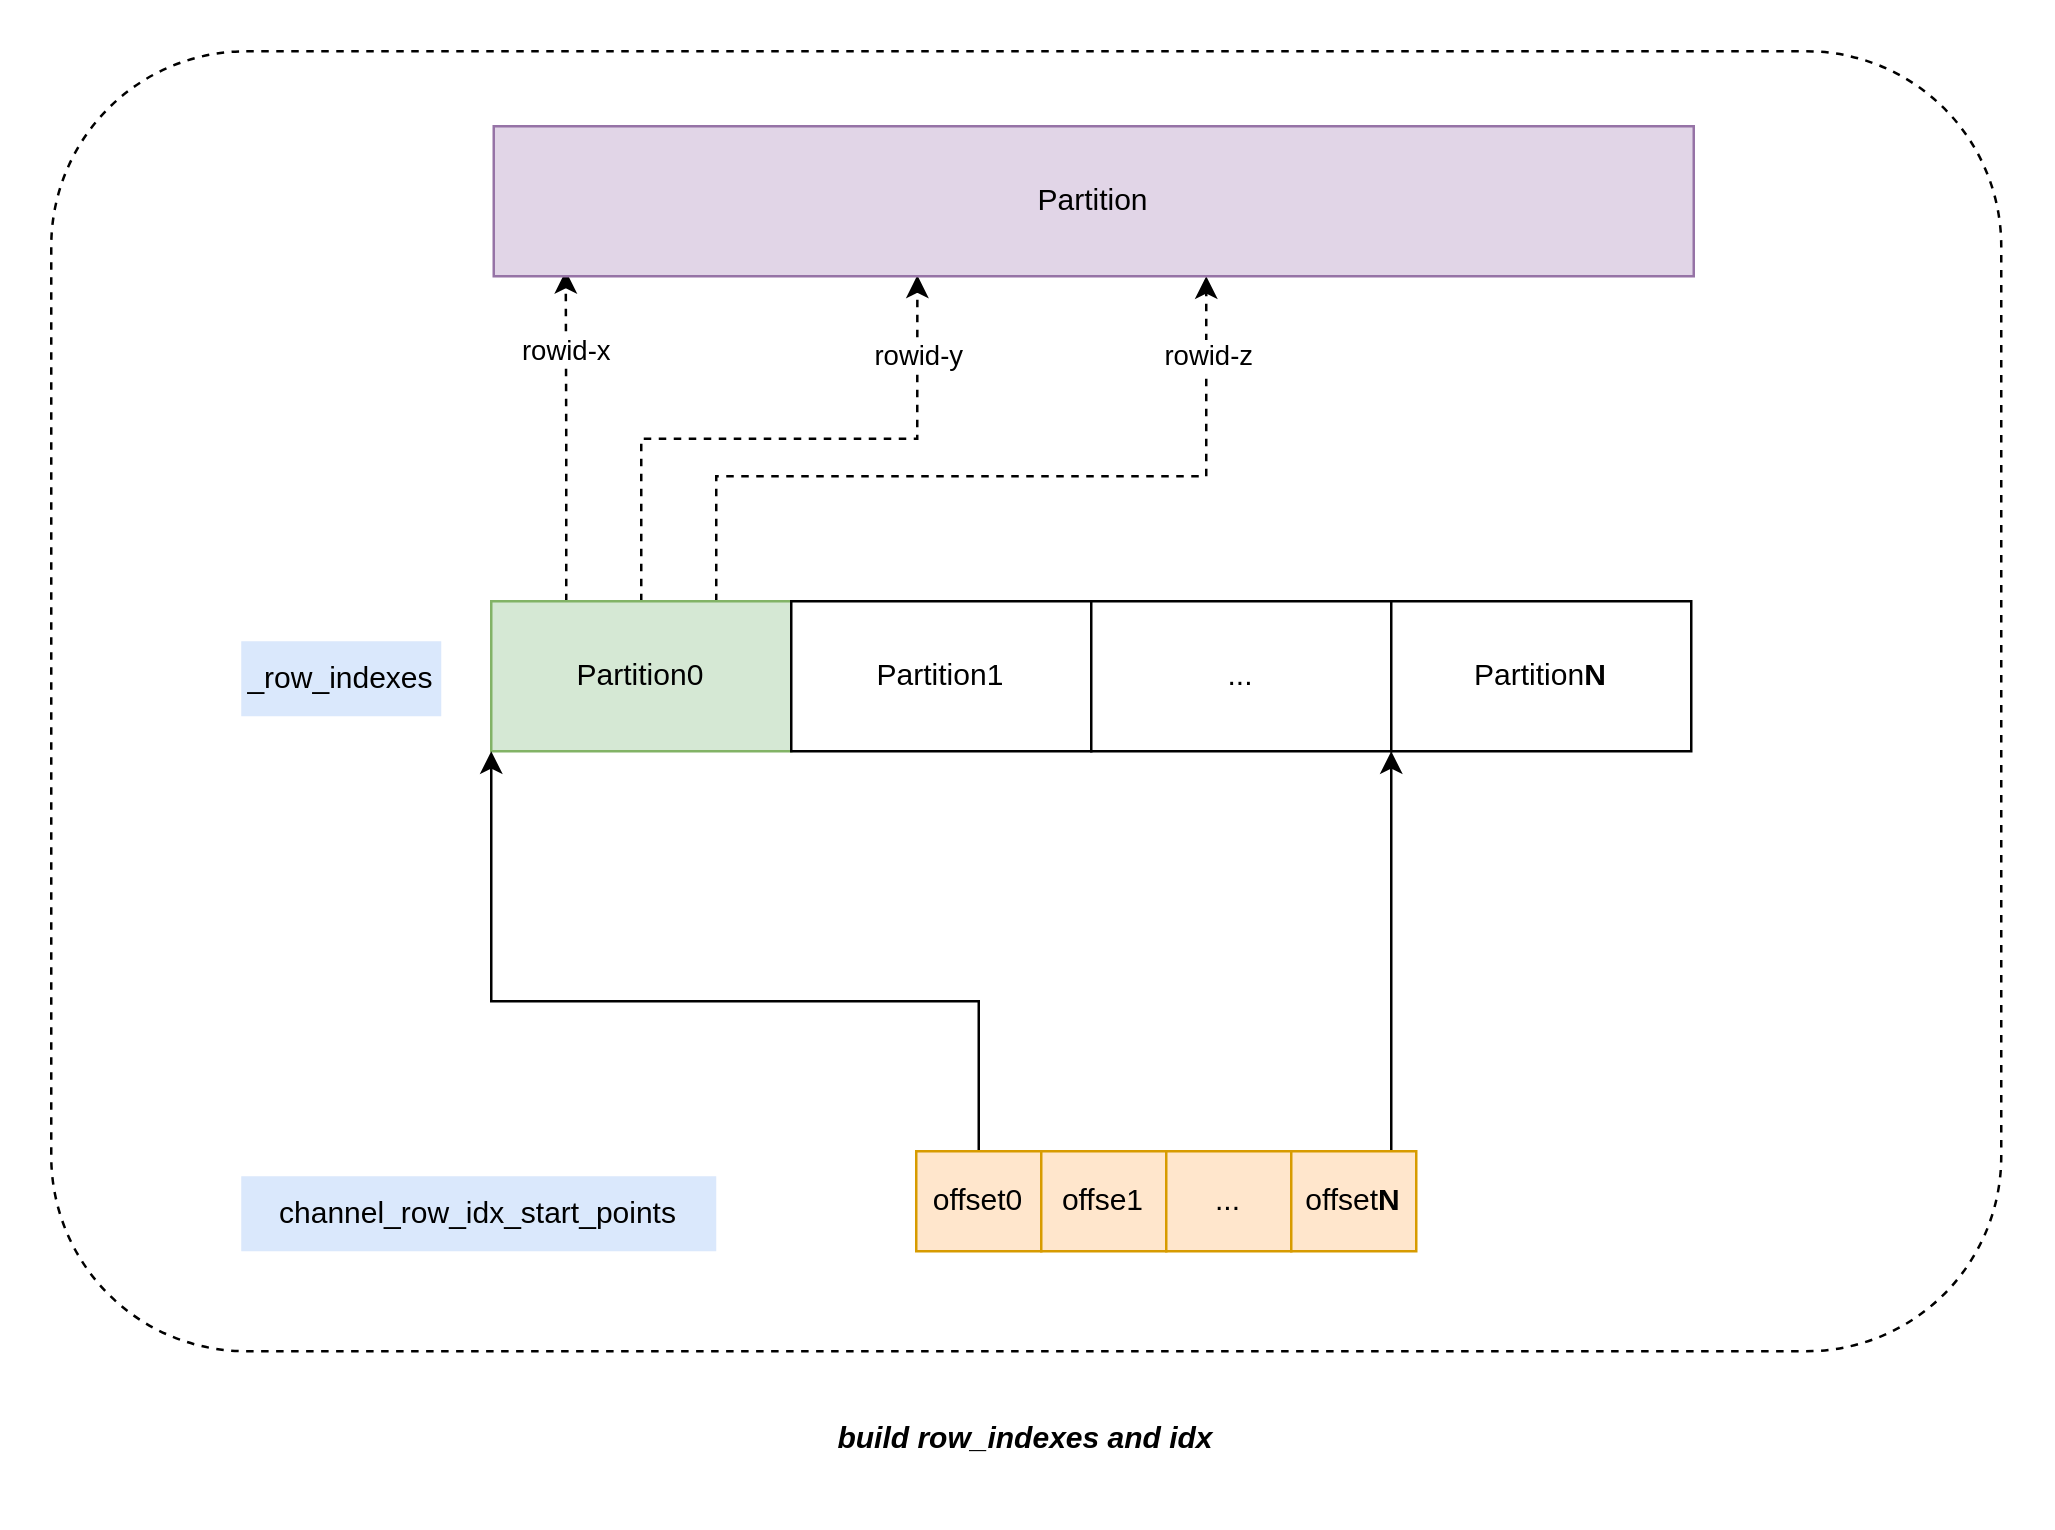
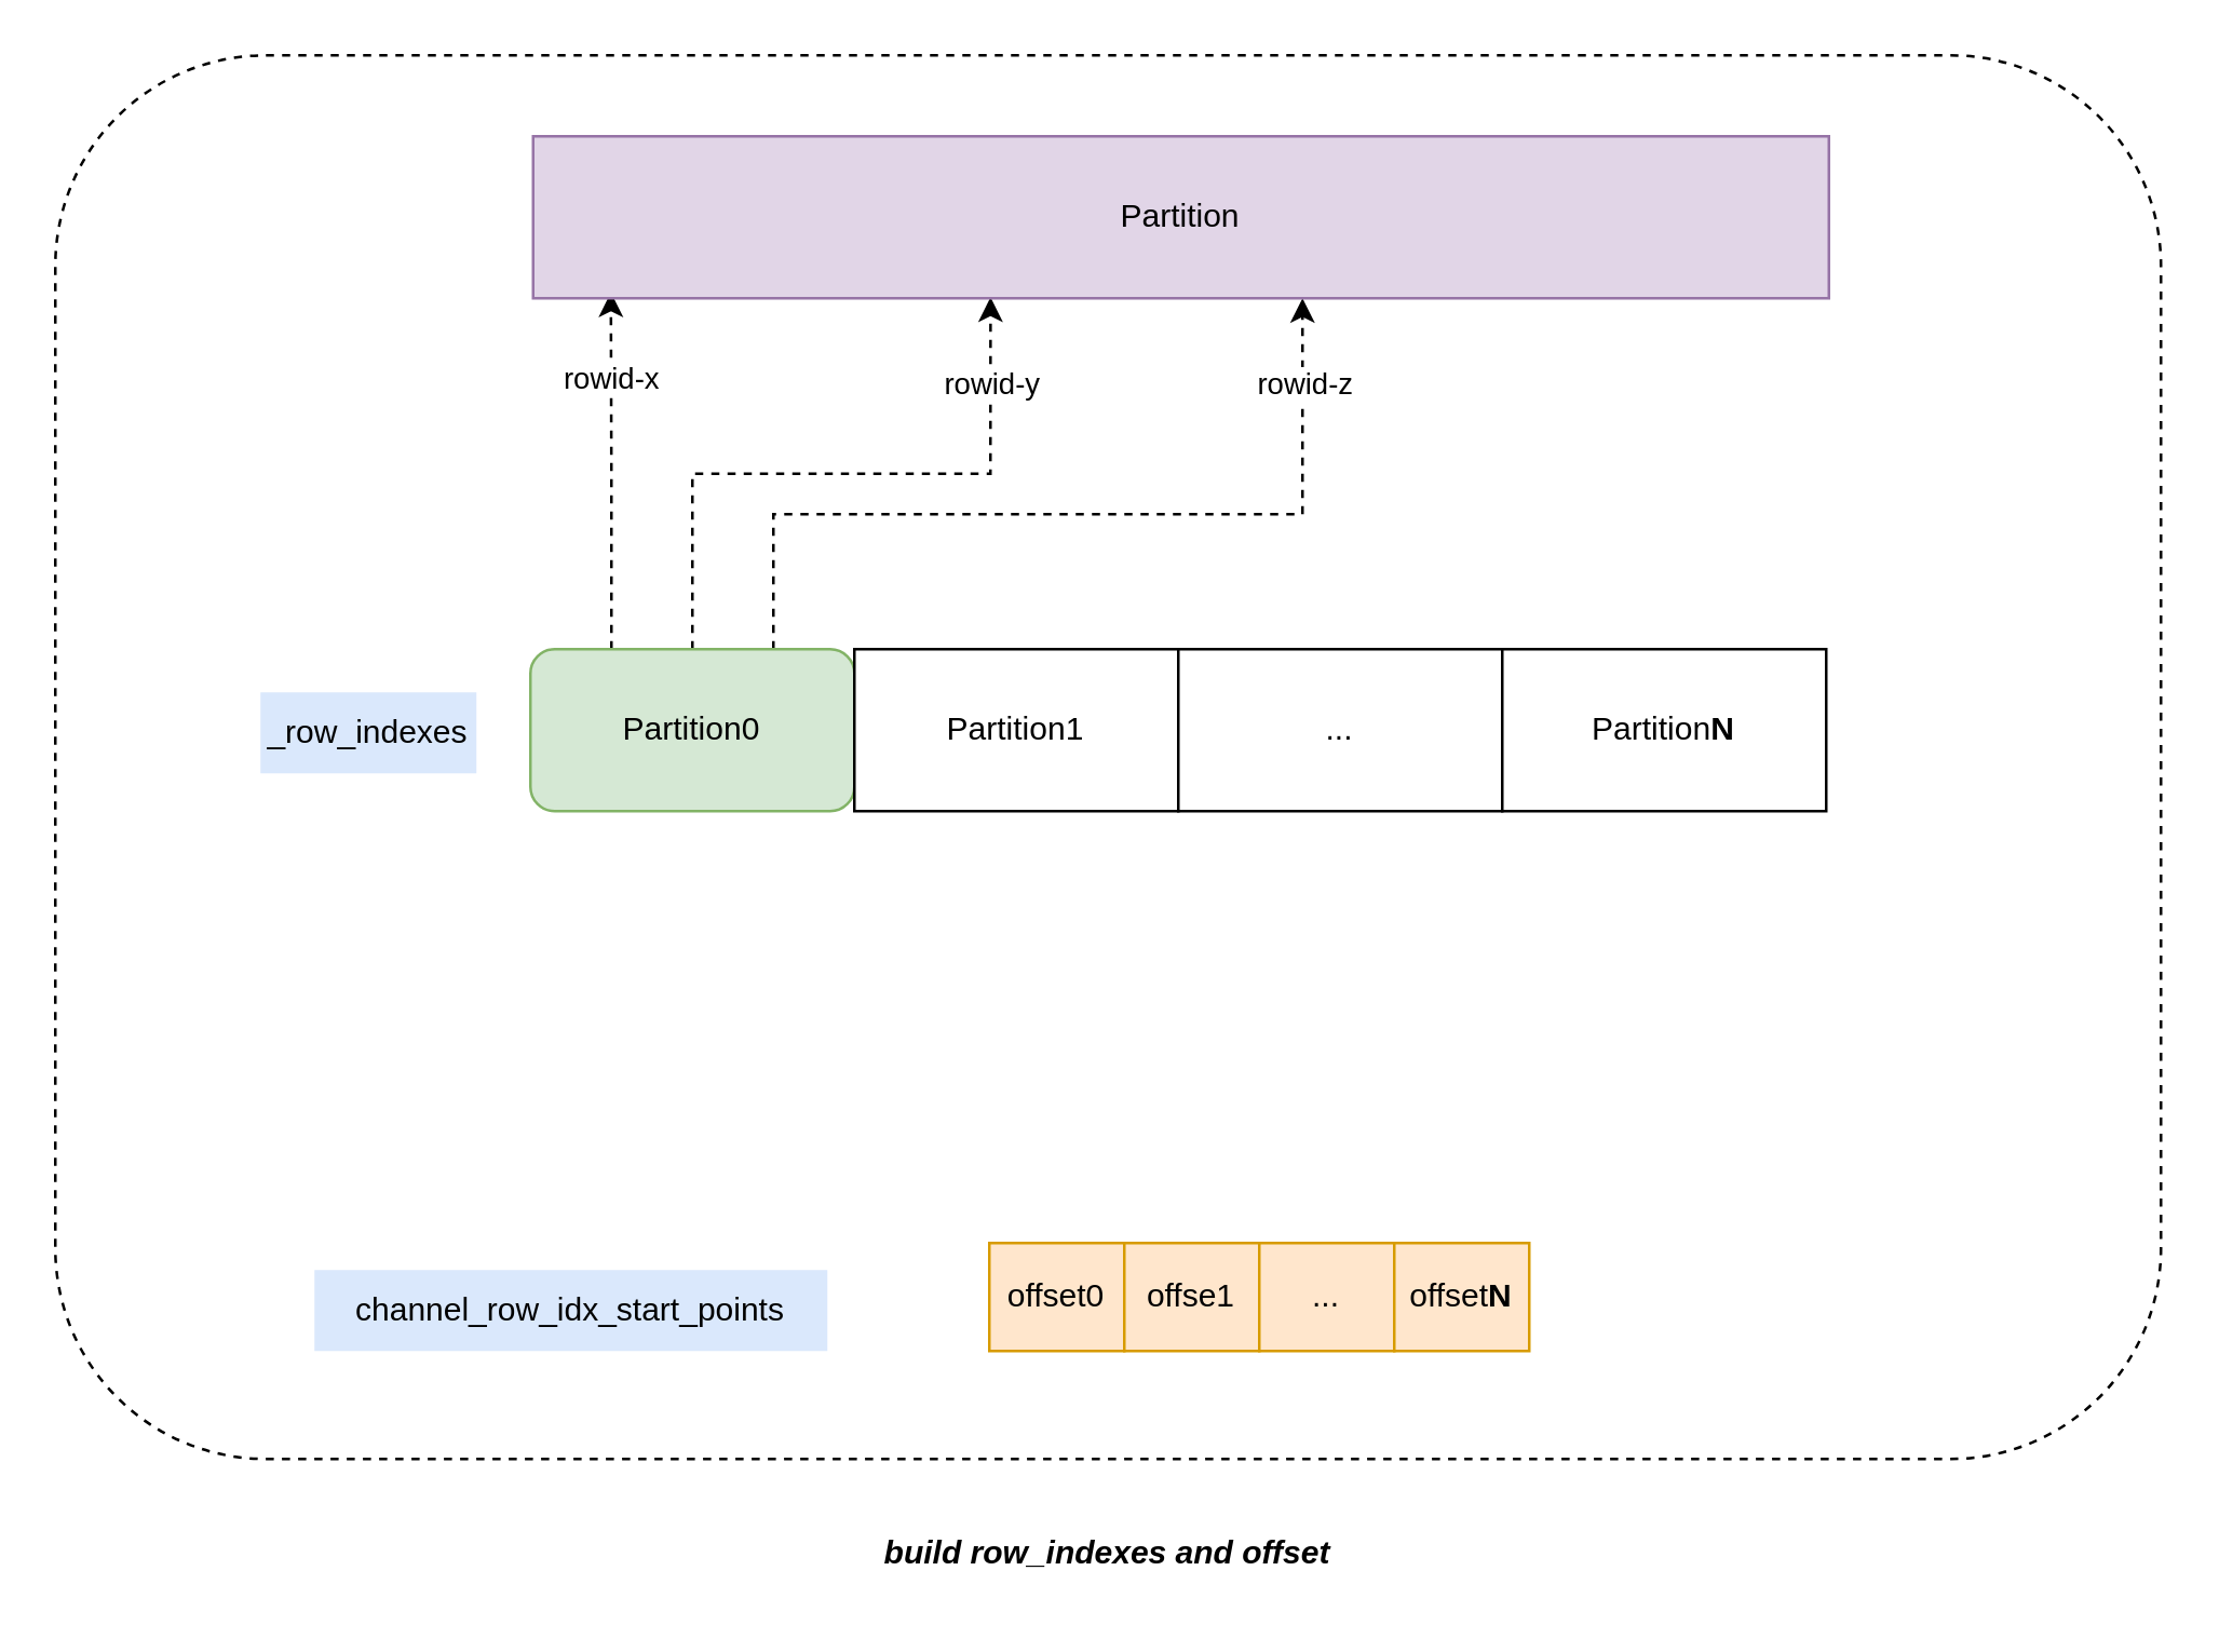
- <mxCell id="7" value="Partition0" style="rounded=0;whiteSpace=wrap;html=1;fillColor=#d5e8d4;strokeColor=#82b366;" vertex="1" parent="1"><mxGeometry x="196" y="240" width="120" height="60" as="geometry" /></mxCell>
+ <mxCell id="7" value="Partition0" style="whiteSpace=wrap;html=1;fillColor=#d5e8d4;strokeColor=#82b366;rounded=1;" vertex="1" parent="1"><mxGeometry x="196" y="240" width="120" height="60" as="geometry" /></mxCell>
- <mxCell id="16" style="edgeStyle=orthogonalEdgeStyle;rounded=0;orthogonalLoop=1;jettySize=auto;html=1;exitX=0.5;exitY=0;exitDx=0;exitDy=0;entryX=0;entryY=1;entryDx=0;entryDy=0;" edge="1" parent="1" source="17" target="10"><mxGeometry relative="1" as="geometry"><Array as="points"><mxPoint x="556" y="460" /></Array></mxGeometry></mxCell>
- <mxCell id="12" style="edgeStyle=orthogonalEdgeStyle;rounded=0;orthogonalLoop=1;jettySize=auto;html=1;exitX=0.5;exitY=0;exitDx=0;exitDy=0;entryX=0;entryY=1;entryDx=0;entryDy=0;" edge="1" parent="1" source="13" target="7"><mxGeometry relative="1" as="geometry"><Array as="points"><mxPoint x="391" y="400" /><mxPoint x="196" y="400" /></Array></mxGeometry></mxCell>
- <mxCell id="18" value="channel_row_idx_start_points" style="text;html=1;strokeColor=none;fillColor=#dae8fc;align=center;verticalAlign=middle;whiteSpace=wrap;rounded=0;" vertex="1" parent="1"><mxGeometry x="96" y="470" width="190" height="30" as="geometry" /></mxCell>
+ <mxCell id="18" value="channel_row_idx_start_points" style="text;html=1;strokeColor=none;fillColor=#dae8fc;align=center;verticalAlign=middle;whiteSpace=wrap;rounded=0;" vertex="1" parent="1"><mxGeometry x="116" y="470" width="190" height="30" as="geometry" /></mxCell>
- <mxCell id="21" value="&lt;i&gt;&lt;b&gt;build row_indexes and idx&lt;/b&gt;&lt;/i&gt;" style="text;html=1;strokeColor=none;fillColor=none;align=center;verticalAlign=middle;whiteSpace=wrap;rounded=0;" vertex="1" parent="1"><mxGeometry x="300" y="560" width="220" height="30" as="geometry" /></mxCell>
+ <mxCell id="21" value="&lt;i&gt;&lt;b&gt;build row_indexes and offset&lt;/b&gt;&lt;/i&gt;" style="text;html=1;strokeColor=none;fillColor=none;align=center;verticalAlign=middle;whiteSpace=wrap;rounded=0;" vertex="1" parent="1"><mxGeometry x="300" y="560" width="220" height="30" as="geometry" /></mxCell>
